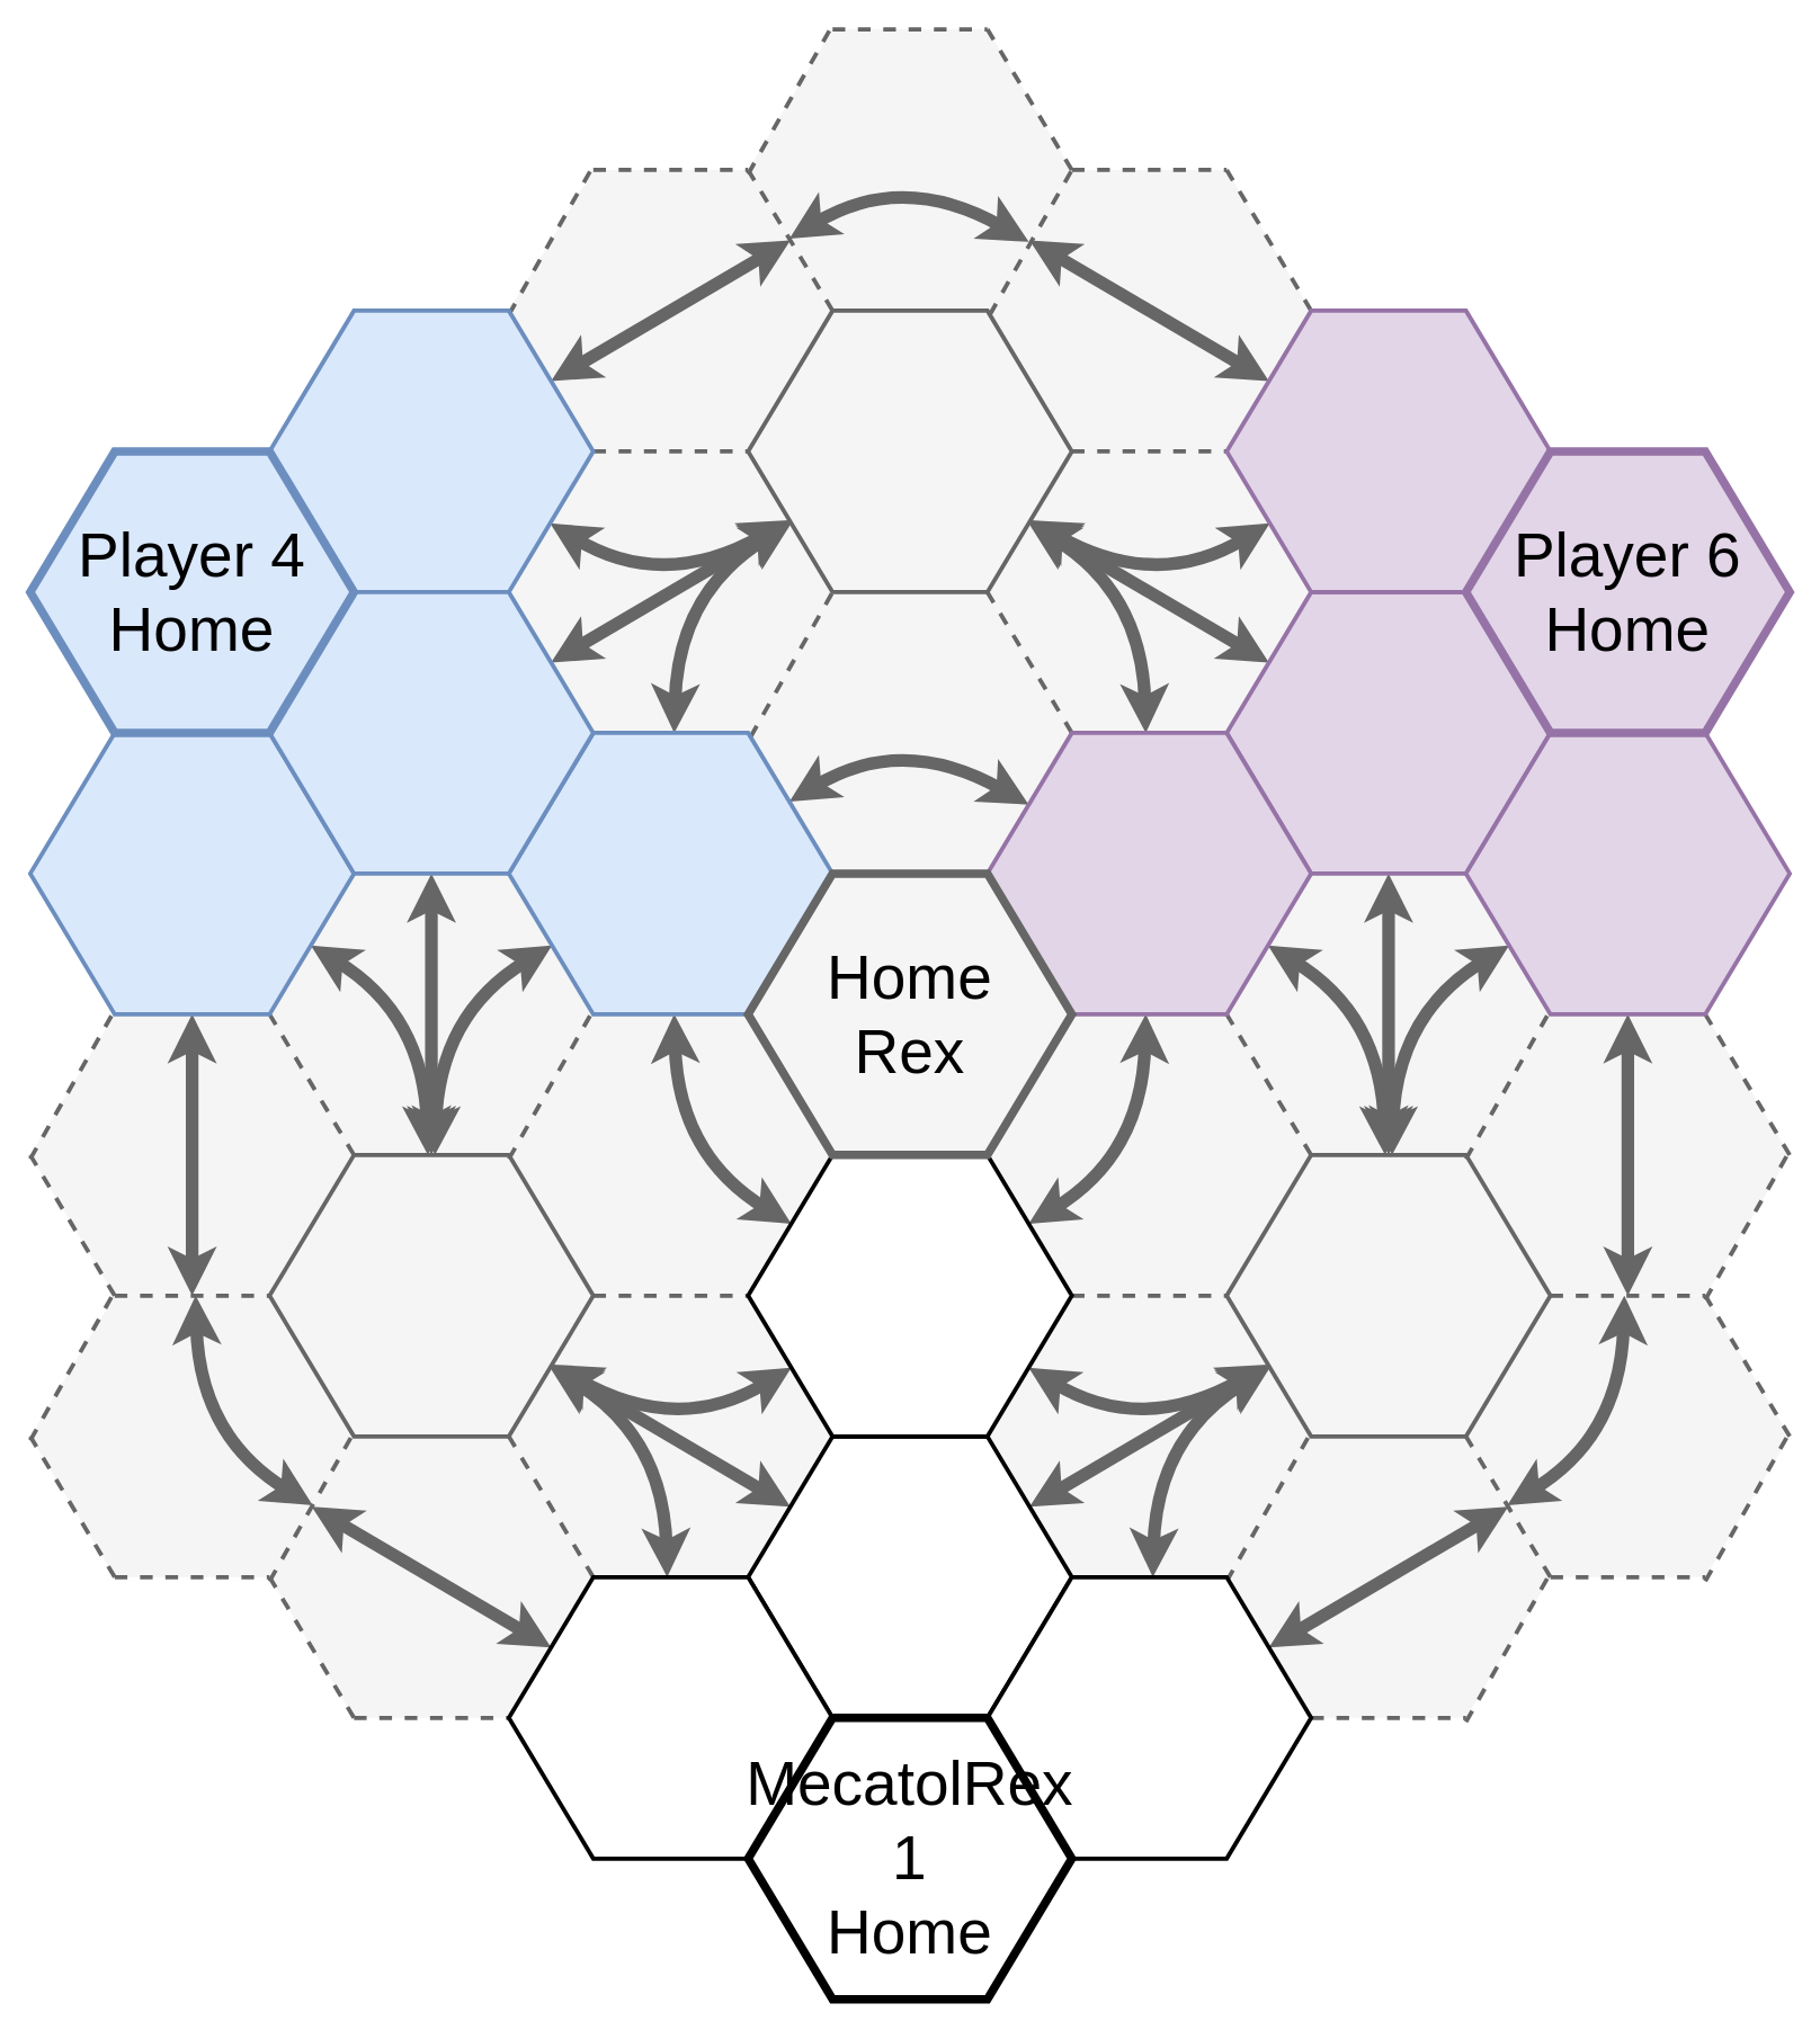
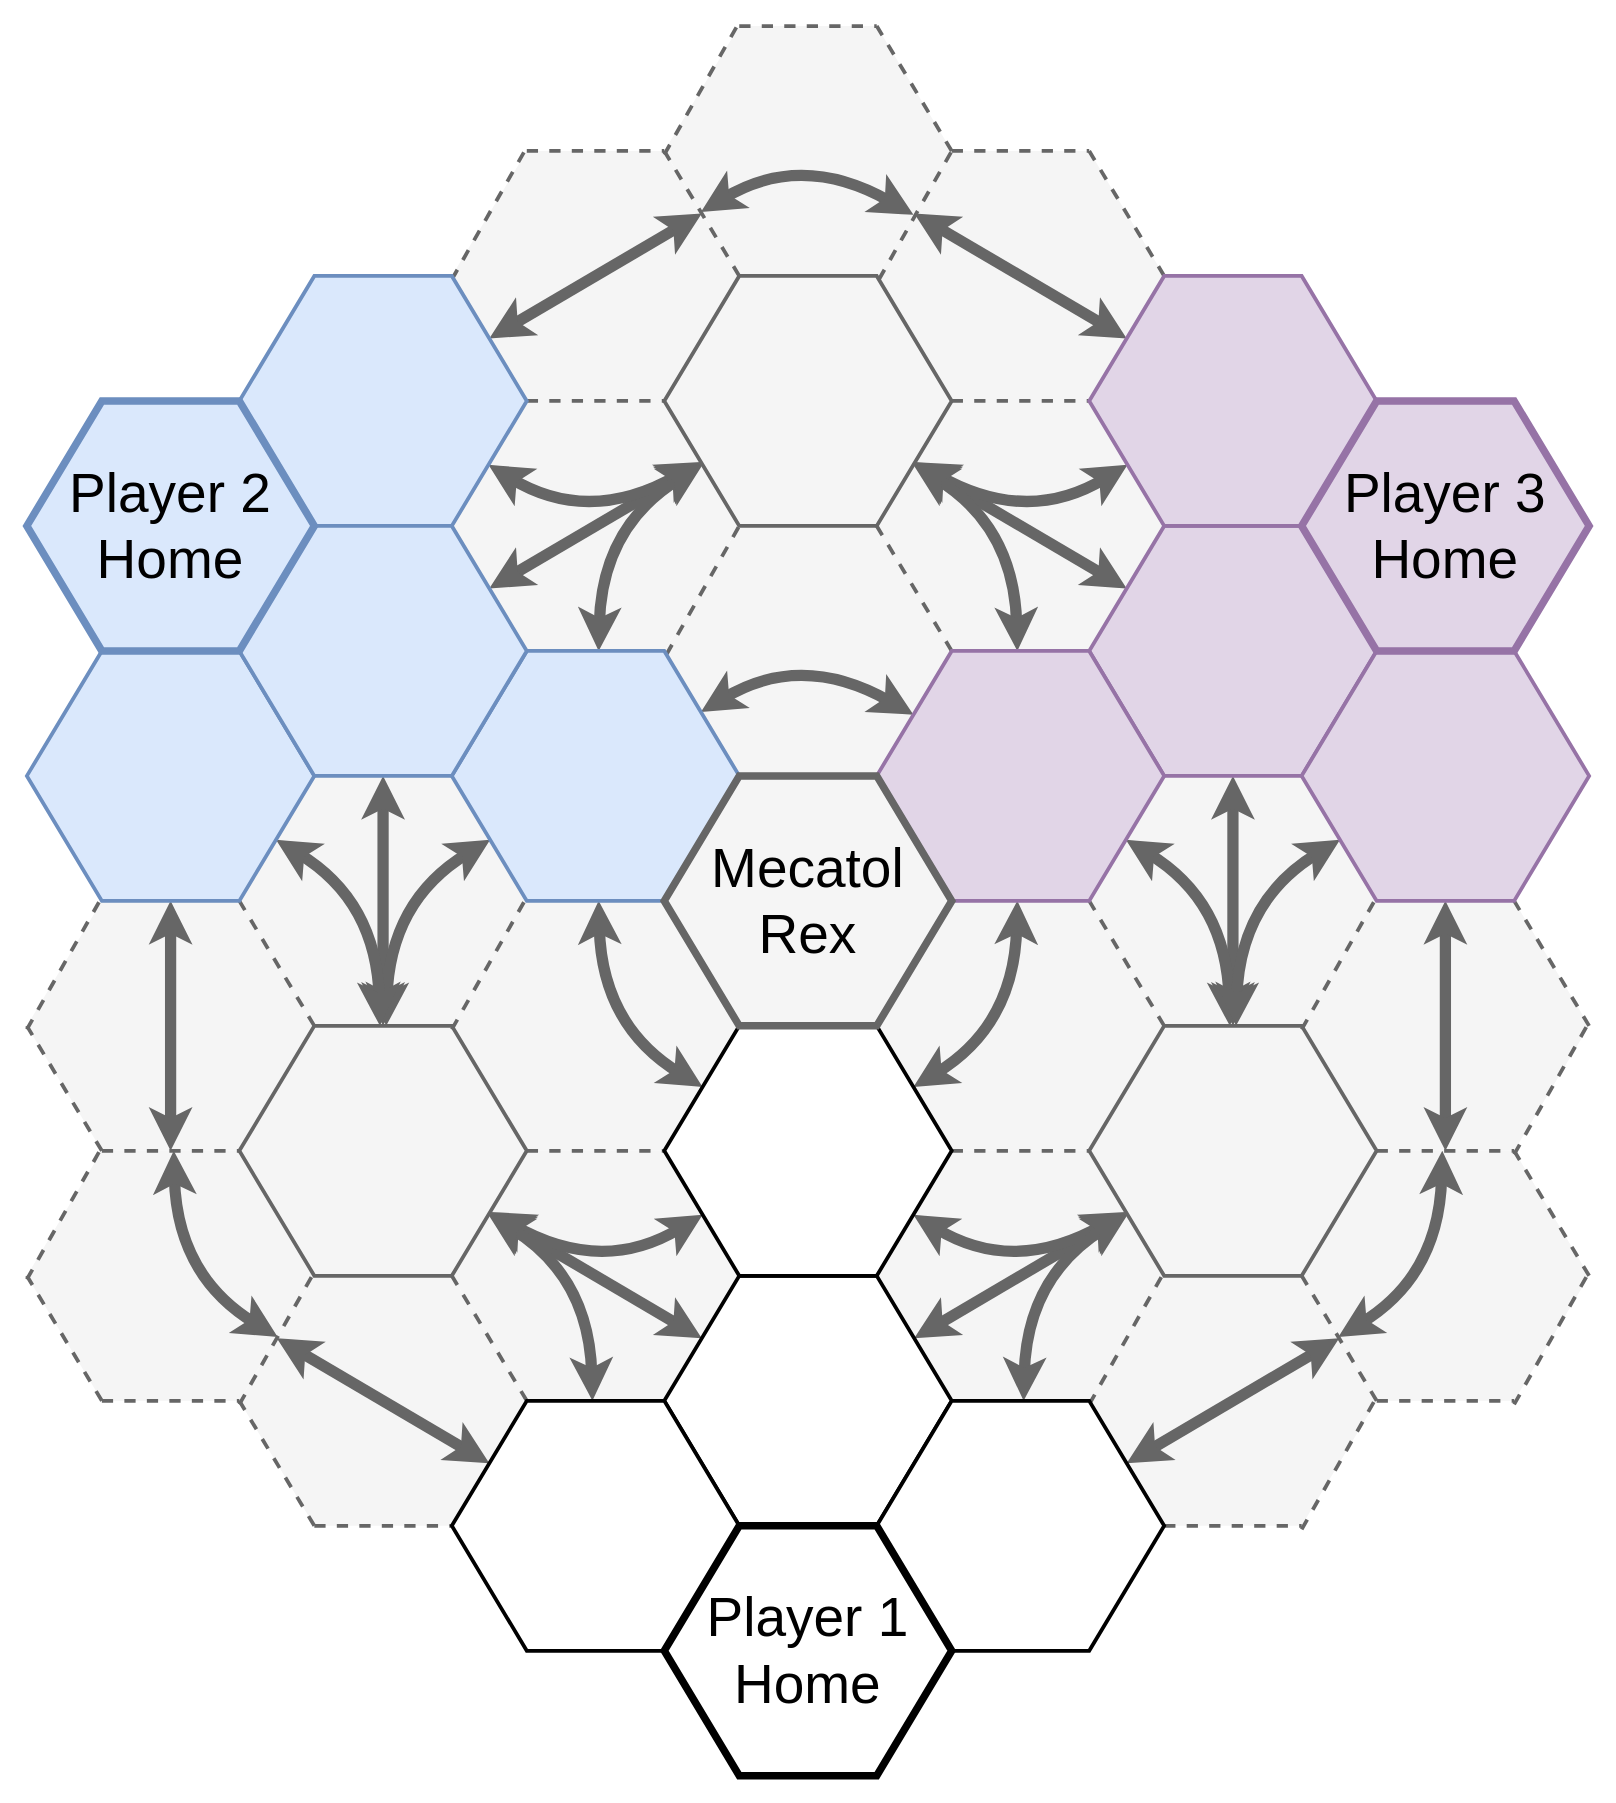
- <mxCell id="105" value="Player 4&lt;br style=&quot;font-size: 44px;&quot;&gt;Home" style="shape=hexagon;perimeter=hexagonPerimeter2;whiteSpace=wrap;html=1;fixedSize=1;size=60;fontSize=44;fontFamily=Helvetica;fillColor=#dae8fc;strokeColor=#6c8ebf;strokeWidth=6;" parent="1" vertex="1"><mxGeometry x="21" y="320" width="230" height="200" as="geometry" /></mxCell>
+ <mxCell id="105" value="Player 2&lt;br style=&quot;font-size: 44px;&quot;&gt;Home" style="shape=hexagon;perimeter=hexagonPerimeter2;whiteSpace=wrap;html=1;fixedSize=1;size=60;fontSize=44;fontFamily=Helvetica;fillColor=#dae8fc;strokeColor=#6c8ebf;strokeWidth=6;" parent="1" vertex="1"><mxGeometry x="21" y="320" width="230" height="200" as="geometry" /></mxCell>
- <mxCell id="106" value="Player 6&lt;br style=&quot;font-size: 44px;&quot;&gt;Home" style="shape=hexagon;perimeter=hexagonPerimeter2;whiteSpace=wrap;html=1;fixedSize=1;size=60;fontSize=44;fontFamily=Helvetica;fillColor=#e1d5e7;strokeColor=#9673a6;strokeWidth=6;" parent="1" vertex="1"><mxGeometry x="1041" y="320" width="230" height="200" as="geometry" /></mxCell>
+ <mxCell id="106" value="Player 3&lt;br style=&quot;font-size: 44px;&quot;&gt;Home" style="shape=hexagon;perimeter=hexagonPerimeter2;whiteSpace=wrap;html=1;fixedSize=1;size=60;fontSize=44;fontFamily=Helvetica;fillColor=#e1d5e7;strokeColor=#9673a6;strokeWidth=6;" parent="1" vertex="1"><mxGeometry x="1041" y="320" width="230" height="200" as="geometry" /></mxCell>
- <mxCell id="107" value="Home&lt;br style=&quot;font-size: 44px;&quot;&gt;Rex" style="shape=hexagon;perimeter=hexagonPerimeter2;whiteSpace=wrap;html=1;fixedSize=1;size=60;fontSize=44;fontFamily=Helvetica;strokeWidth=6;strokeColor=#666666;fillColor=#f5f5f5;" parent="1" vertex="1"><mxGeometry x="531" y="620" width="230" height="200" as="geometry" /></mxCell>
+ <mxCell id="107" value="Mecatol&lt;br style=&quot;font-size: 44px;&quot;&gt;Rex" style="shape=hexagon;perimeter=hexagonPerimeter2;whiteSpace=wrap;html=1;fixedSize=1;size=60;fontSize=44;fontFamily=Helvetica;strokeWidth=6;strokeColor=#666666;fillColor=#f5f5f5;" parent="1" vertex="1"><mxGeometry x="531" y="620" width="230" height="200" as="geometry" /></mxCell>
- <mxCell id="104" value="MecatolRex 1&lt;br style=&quot;font-size: 44px;&quot;&gt;Home" style="shape=hexagon;perimeter=hexagonPerimeter2;whiteSpace=wrap;html=1;fixedSize=1;size=60;fontSize=44;fontFamily=Helvetica;strokeWidth=6;" parent="1" vertex="1"><mxGeometry x="531" y="1220" width="230" height="200" as="geometry" /></mxCell>
+ <mxCell id="104" value="Player 1&lt;br style=&quot;font-size: 44px;&quot;&gt;Home" style="shape=hexagon;perimeter=hexagonPerimeter2;whiteSpace=wrap;html=1;fixedSize=1;size=60;fontSize=44;fontFamily=Helvetica;strokeWidth=6;" parent="1" vertex="1"><mxGeometry x="531" y="1220" width="230" height="200" as="geometry" /></mxCell>
